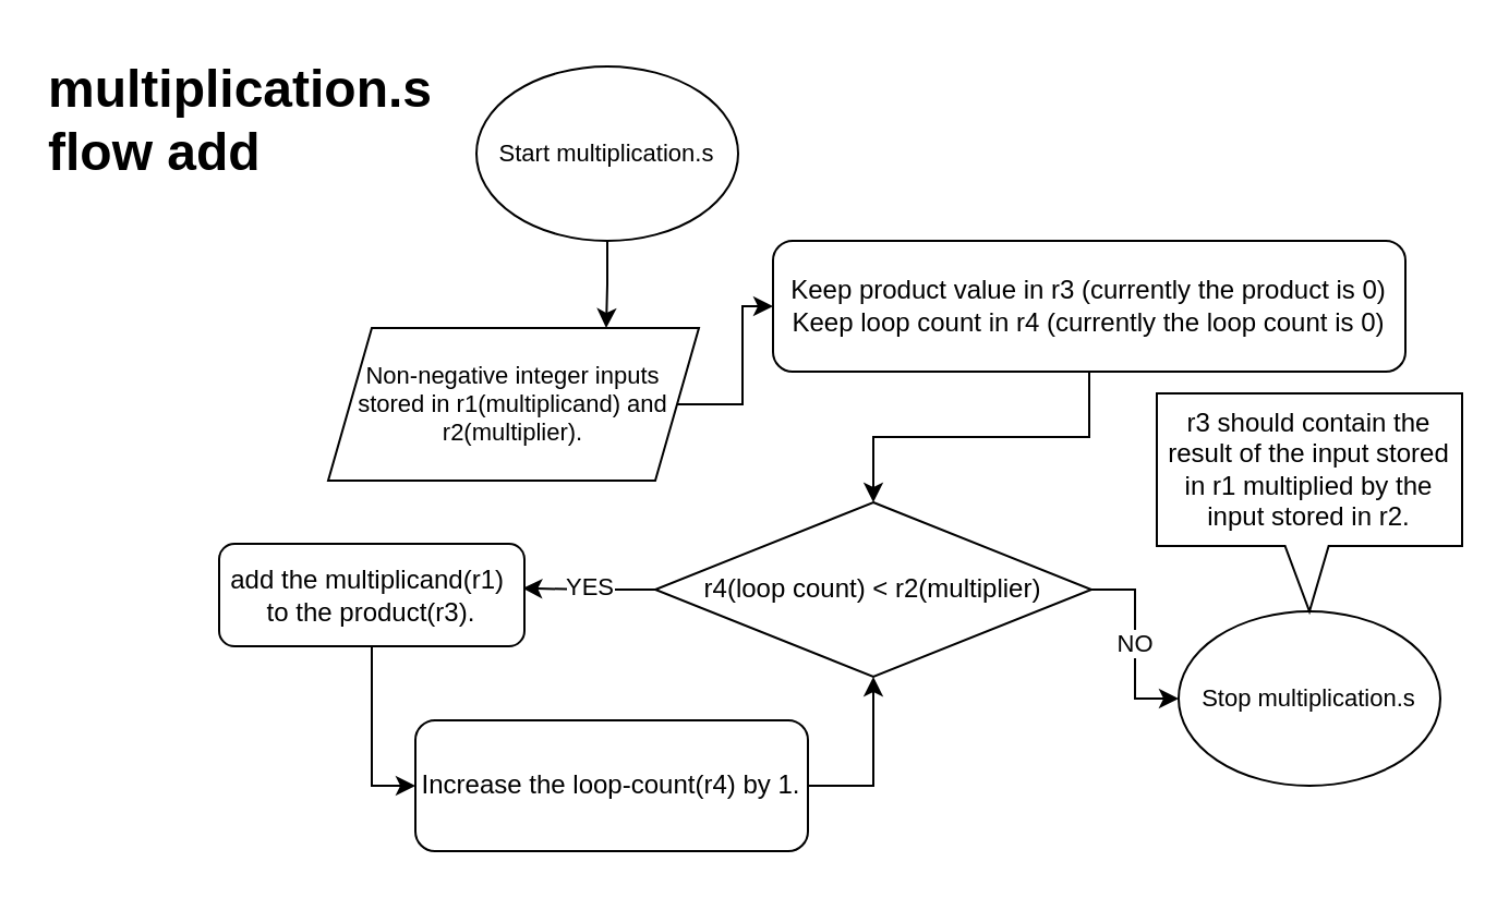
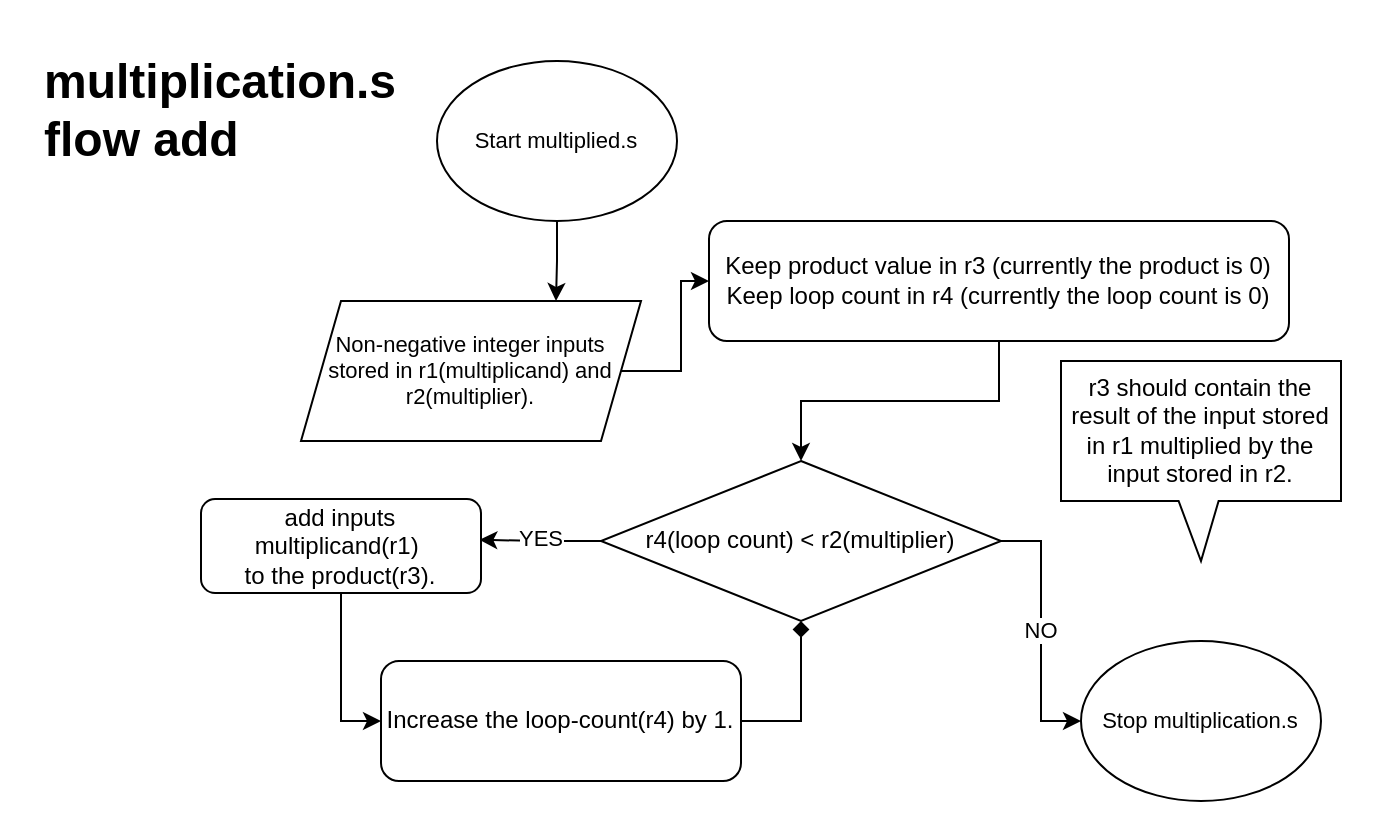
- <mxCell id="3" value="Start multiplication.s" style="ellipse;whiteSpace=wrap;html=1;fontSize=11;" parent="1" vertex="1"><mxGeometry x="218" y="30" width="120" height="80" as="geometry" /></mxCell>
+ <mxCell id="3" value="Start multiplied.s" style="ellipse;whiteSpace=wrap;html=1;fontSize=11;" parent="1" vertex="1"><mxGeometry x="218" y="30" width="120" height="80" as="geometry" /></mxCell>
- <mxCell id="13" value="add the multiplicand(r1)&amp;nbsp;&lt;div&gt;to the product(r3).&lt;/div&gt;" style="rounded=1;whiteSpace=wrap;html=1;" parent="1" vertex="1"><mxGeometry x="100" y="249" width="140" height="47" as="geometry" /></mxCell>
+ <mxCell id="13" value="add inputs multiplicand(r1)&amp;nbsp;&lt;div&gt;to the product(r3).&lt;/div&gt;" style="rounded=1;whiteSpace=wrap;html=1;" parent="1" vertex="1"><mxGeometry x="100" y="249" width="140" height="47" as="geometry" /></mxCell>
- <mxCell id="14" style="edgeStyle=orthogonalEdgeStyle;rounded=0;orthogonalLoop=1;jettySize=auto;html=1;exitX=1;exitY=0.5;exitDx=0;exitDy=0;entryX=0.5;entryY=1;entryDx=0;entryDy=0;" parent="1" source="15" target="11" edge="1"><mxGeometry relative="1" as="geometry" /></mxCell>
+ <mxCell id="14" style="edgeStyle=orthogonalEdgeStyle;rounded=0;orthogonalLoop=1;jettySize=auto;html=1;exitX=1;exitY=0.5;exitDx=0;exitDy=0;entryX=0.5;entryY=1;entryDx=0;entryDy=0;endArrow=diamond;" parent="1" source="15" target="11" edge="1"><mxGeometry relative="1" as="geometry" /></mxCell>
- <mxCell id="4" value="Stop multiplication.s" style="ellipse;whiteSpace=wrap;html=1;fontSize=11;" parent="1" vertex="1"><mxGeometry x="540" y="280" width="120" height="80" as="geometry" /></mxCell>
+ <mxCell id="4" value="Stop multiplication.s" style="ellipse;whiteSpace=wrap;html=1;fontSize=11;" parent="1" vertex="1"><mxGeometry x="540" y="320" width="120" height="80" as="geometry" /></mxCell>
